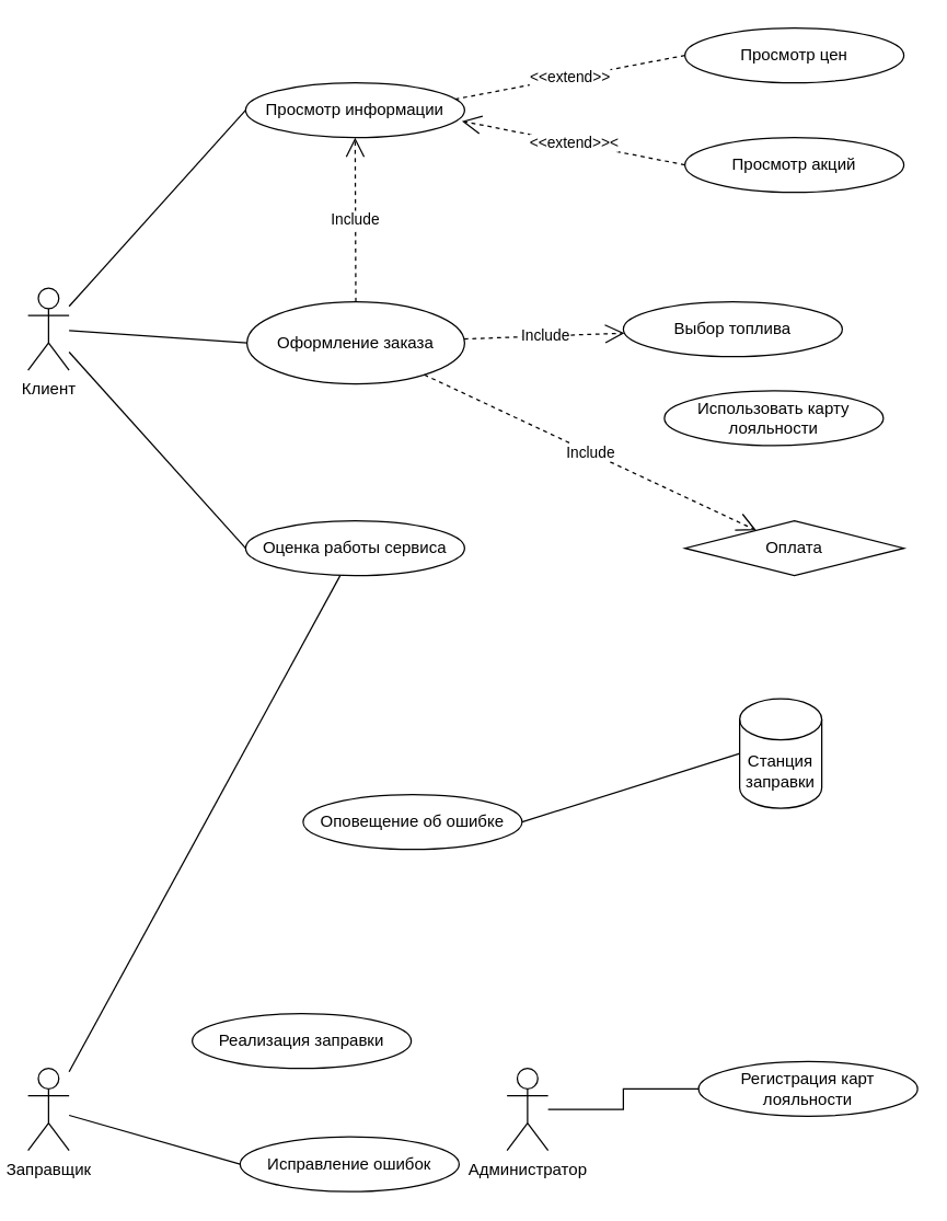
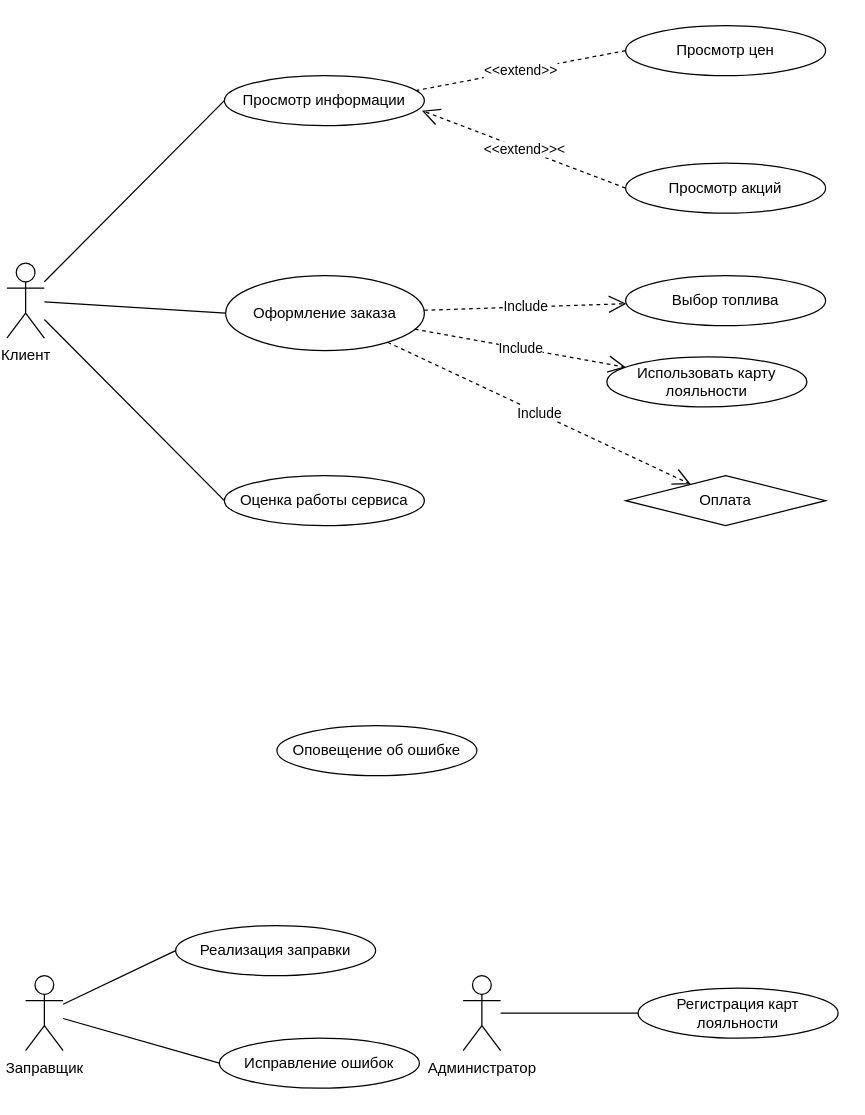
- <mxCell id="17" value="Просмотр акций" style="ellipse;whiteSpace=wrap;html=1;" parent="1" vertex="1"><mxGeometry x="500" y="100" width="160" height="40" as="geometry" /></mxCell>
+ <mxCell id="17" value="Просмотр акций" style="ellipse;whiteSpace=wrap;html=1;" parent="1" vertex="1"><mxGeometry x="500" y="130" width="160" height="40" as="geometry" /></mxCell>
- <mxCell id="26" value="Include" style="endArrow=open;endSize=12;dashed=1;html=1;" parent="1" source="4" target="3" edge="1"><mxGeometry width="160" relative="1" as="geometry"><mxPoint x="270" y="250" as="sourcePoint" /><mxPoint x="430" y="250" as="targetPoint" /></mxGeometry></mxCell>
+ <mxCell id="26" value="Include" style="endArrow=open;endSize=12;dashed=1;html=1;" parent="1" source="4" target="20" edge="1"><mxGeometry width="160" relative="1" as="geometry"><mxPoint x="270" y="250" as="sourcePoint" /><mxPoint x="430" y="250" as="targetPoint" /></mxGeometry></mxCell>
- <mxCell id="11" value="Клиент" style="shape=umlActor;verticalLabelPosition=bottom;verticalAlign=top;html=1;outlineConnect=0;" parent="1" vertex="1"><mxGeometry x="20" y="210" width="30" height="60" as="geometry" /></mxCell>
+ <mxCell id="11" value="Клиент" style="shape=umlActor;verticalLabelPosition=bottom;verticalAlign=top;html=1;outlineConnect=0;" parent="1" vertex="1"><mxGeometry x="5" y="210" width="30" height="60" as="geometry" /></mxCell>
- <mxCell id="19" value="Выбор топлива" style="ellipse;whiteSpace=wrap;html=1;" parent="1" vertex="1"><mxGeometry x="455" y="220" width="160" height="40" as="geometry" /></mxCell>
+ <mxCell id="19" value="Выбор топлива" style="ellipse;whiteSpace=wrap;html=1;" parent="1" vertex="1"><mxGeometry x="500" y="220" width="160" height="40" as="geometry" /></mxCell>
- <mxCell id="14" value="Станция заправки" style="shape=cylinder3;whiteSpace=wrap;html=1;boundedLbl=1;backgroundOutline=1;size=15;" parent="1" vertex="1"><mxGeometry x="540" y="510" width="60" height="80" as="geometry" /></mxCell>
- <mxCell id="15" value="" style="endArrow=none;html=1;exitX=1;exitY=0.5;exitDx=0;exitDy=0;entryX=0;entryY=0.5;entryDx=0;entryDy=0;entryPerimeter=0;" parent="1" source="22" target="14" edge="1"><mxGeometry width="50" height="50" relative="1" as="geometry"><mxPoint x="380" y="600" as="sourcePoint" /><mxPoint x="500" y="230" as="targetPoint" /></mxGeometry></mxCell>
- <mxCell id="9" value="" style="endArrow=none;html=1;" parent="1" source="2" target="12" edge="1"><mxGeometry width="50" height="50" relative="1" as="geometry"><mxPoint x="240" y="456" as="sourcePoint" /><mxPoint x="320" y="446" as="targetPoint" /></mxGeometry></mxCell>
+ <mxCell id="9" value="" style="endArrow=none;html=1;entryX=0;entryY=0.5;entryDx=0;entryDy=0;" parent="1" source="2" target="5" edge="1"><mxGeometry width="50" height="50" relative="1" as="geometry"><mxPoint x="240" y="456" as="sourcePoint" /><mxPoint x="320" y="446" as="targetPoint" /></mxGeometry></mxCell>
- <mxCell id="29" value="Регистрация карт лояльности" style="ellipse;whiteSpace=wrap;html=1;" vertex="1" parent="1"><mxGeometry x="510" y="775" width="160" height="40" as="geometry" /></mxCell>
+ <mxCell id="29" value="Регистрация карт лояльности" style="ellipse;whiteSpace=wrap;html=1;" vertex="1" parent="1"><mxGeometry x="510" y="790" width="160" height="40" as="geometry" /></mxCell>
